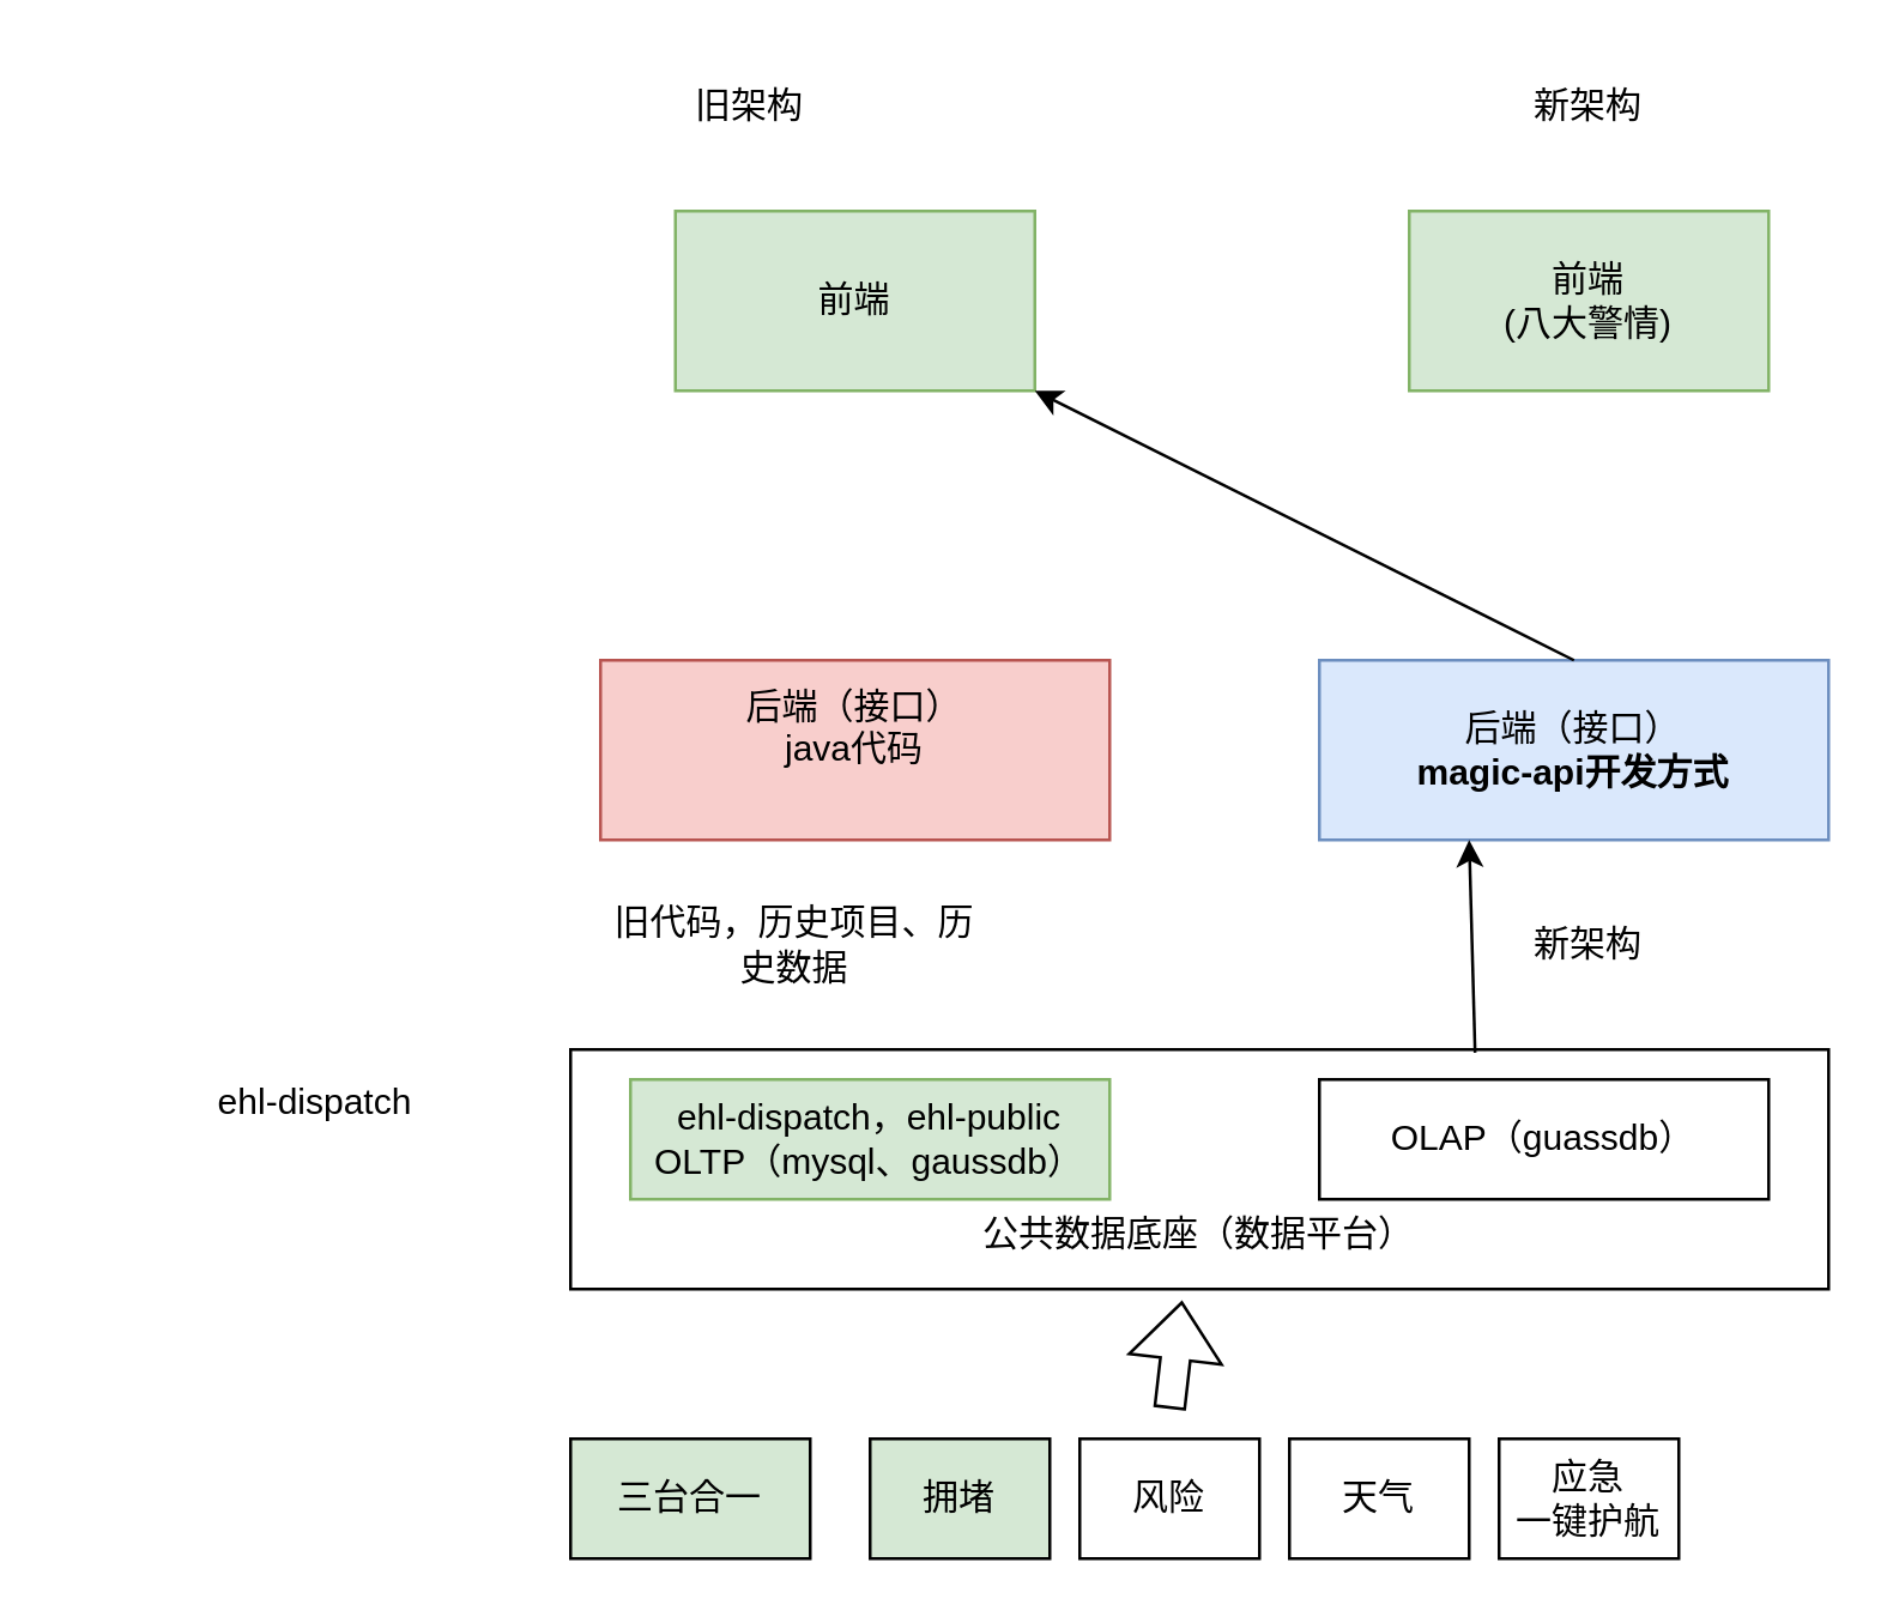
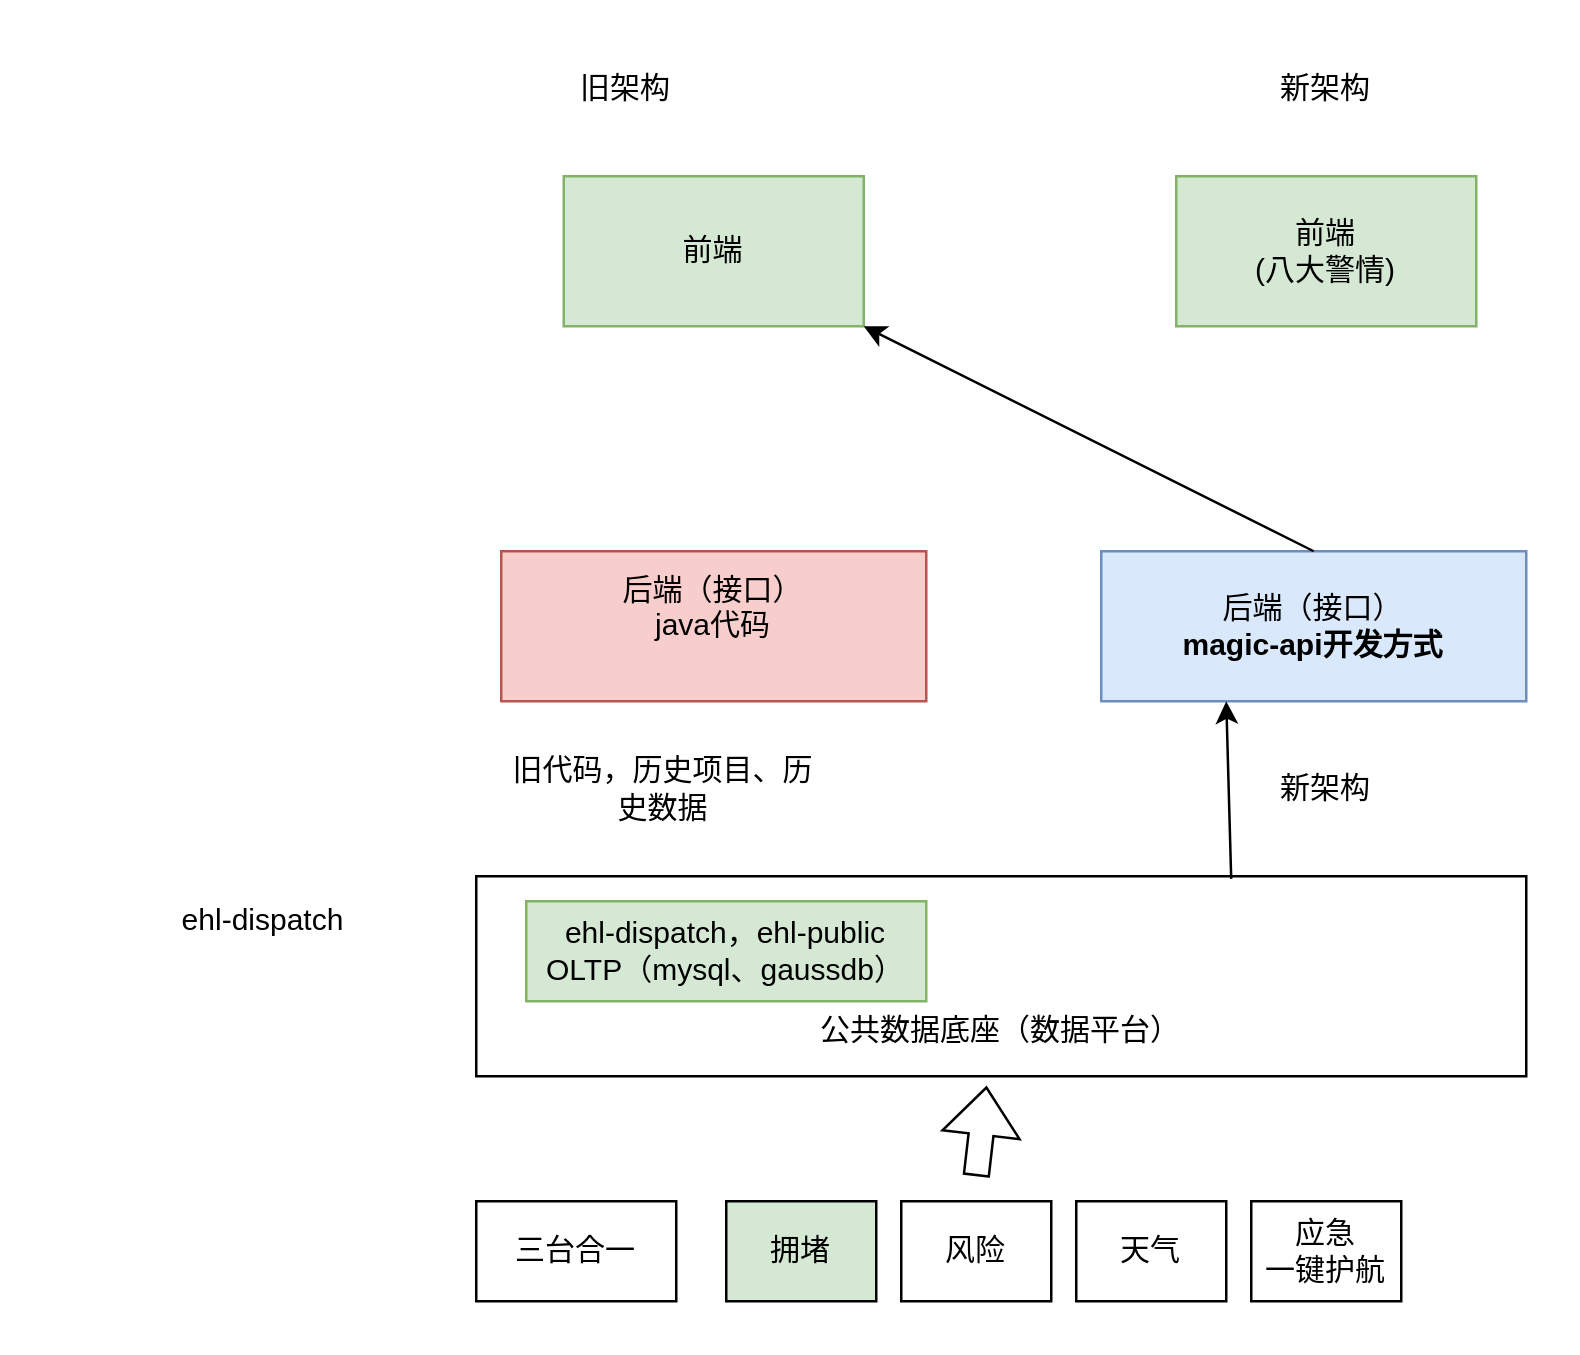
- <mxCell id="20" value="OLAP（guassdb）" style="rounded=0;whiteSpace=wrap;html=1;" vertex="1" parent="1"><mxGeometry x="440" y="360" width="150" height="40" as="geometry" /></mxCell>
- <mxCell id="12" value="三台合一" style="rounded=0;whiteSpace=wrap;html=1;fillColor=#d5e8d4;" vertex="1" parent="1"><mxGeometry x="190" y="480" width="80" height="40" as="geometry" /></mxCell>
+ <mxCell id="12" value="三台合一" style="rounded=0;whiteSpace=wrap;html=1;" vertex="1" parent="1"><mxGeometry x="190" y="480" width="80" height="40" as="geometry" /></mxCell>
